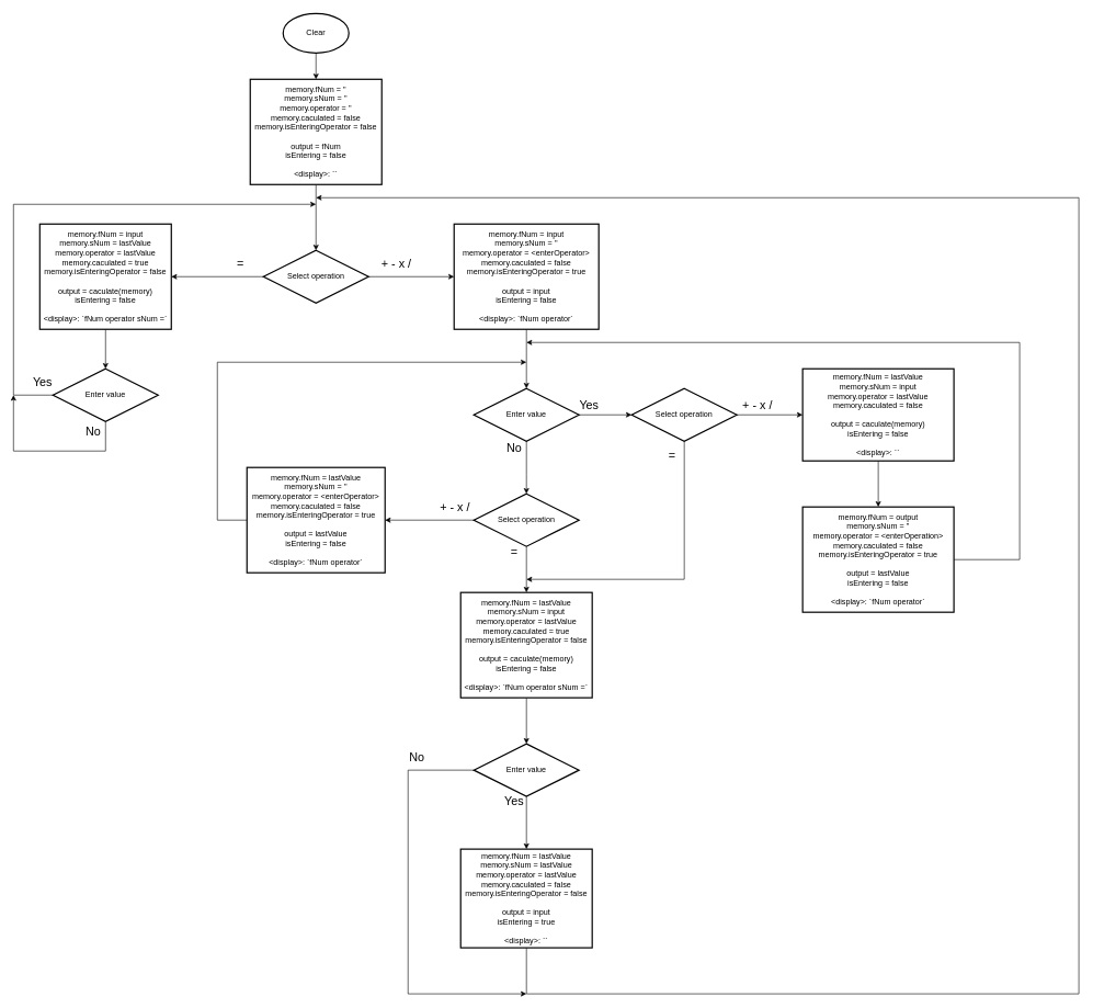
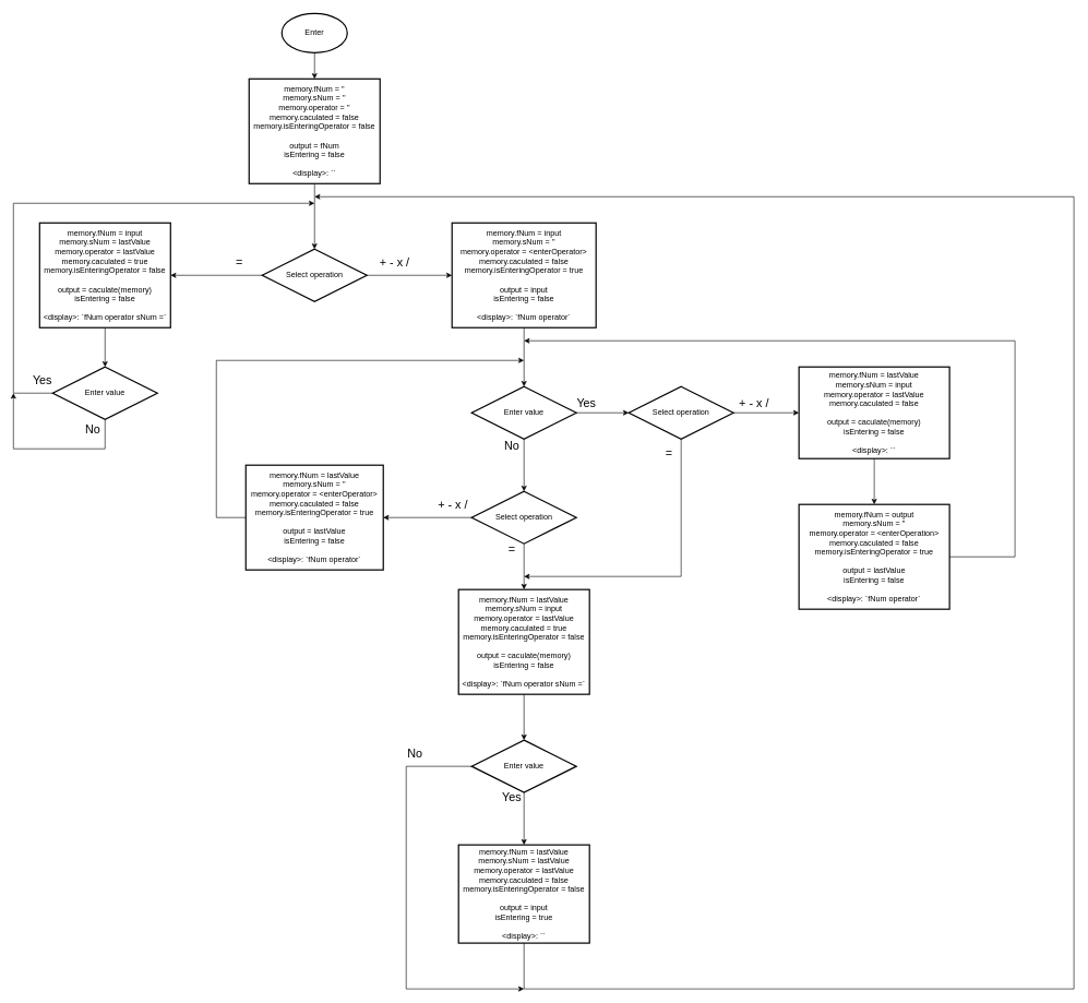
- <mxCell id="4" value="Clear" style="strokeWidth=2;html=1;shape=mxgraph.flowchart.start_1;whiteSpace=wrap;" parent="1" vertex="1"><mxGeometry x="430" y="20" width="100" height="60" as="geometry" /></mxCell>
+ <mxCell id="4" value="Enter" style="strokeWidth=2;html=1;shape=mxgraph.flowchart.start_1;whiteSpace=wrap;" parent="1" vertex="1"><mxGeometry x="430" y="20" width="100" height="60" as="geometry" /></mxCell>
